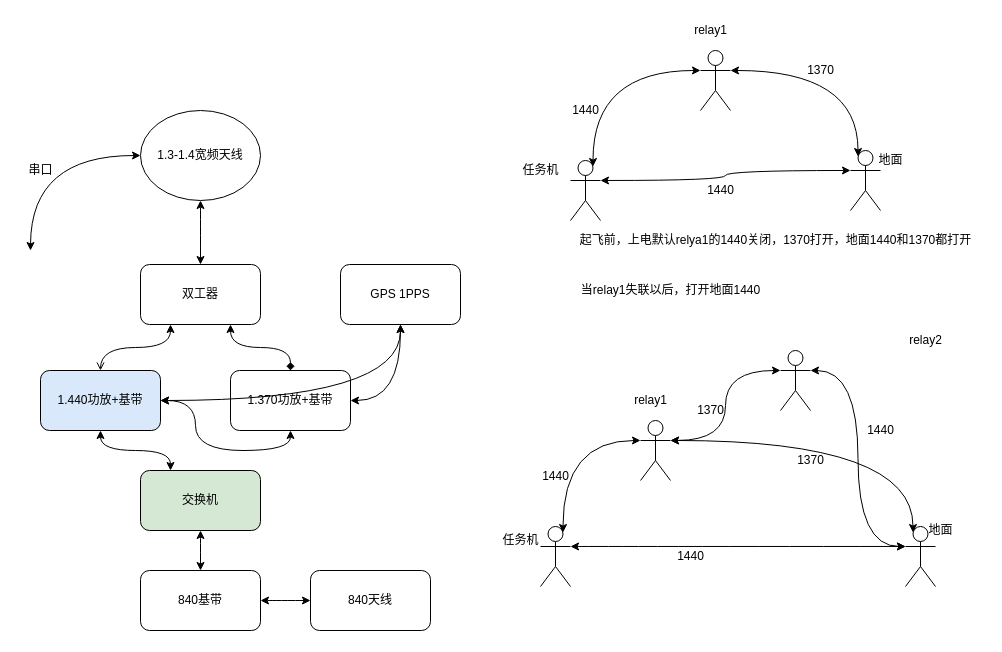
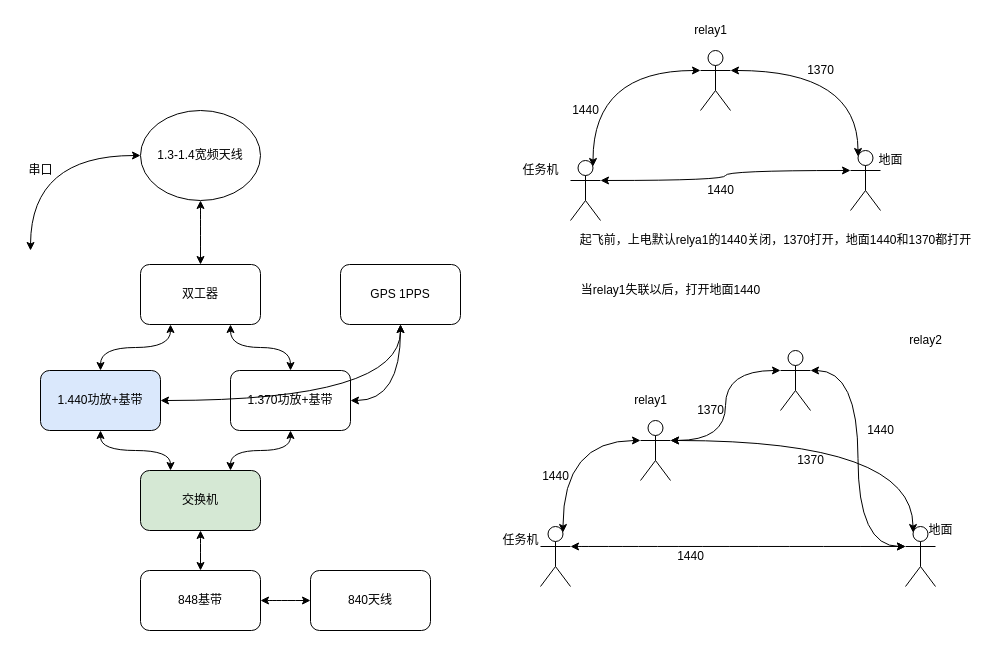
- <mxCell id="2" style="edgeStyle=orthogonalEdgeStyle;orthogonalLoop=1;jettySize=auto;html=1;exitX=0.25;exitY=1;exitDx=0;exitDy=0;entryX=0.5;entryY=0;entryDx=0;entryDy=0;startArrow=classic;startFill=1;curved=1;endArrow=open;" edge="1" parent="1" source="4" target="6"><mxGeometry relative="1" as="geometry" /></mxCell>
+ <mxCell id="2" style="edgeStyle=orthogonalEdgeStyle;orthogonalLoop=1;jettySize=auto;html=1;exitX=0.25;exitY=1;exitDx=0;exitDy=0;entryX=0.5;entryY=0;entryDx=0;entryDy=0;startArrow=classic;startFill=1;curved=1;" edge="1" parent="1" source="4" target="6"><mxGeometry relative="1" as="geometry" /></mxCell>
- <mxCell id="3" style="edgeStyle=orthogonalEdgeStyle;curved=1;orthogonalLoop=1;jettySize=auto;html=1;exitX=0.75;exitY=1;exitDx=0;exitDy=0;entryX=0.5;entryY=0;entryDx=0;entryDy=0;startArrow=classic;startFill=1;endArrow=diamond;" edge="1" parent="1" source="4" target="8"><mxGeometry relative="1" as="geometry" /></mxCell>
+ <mxCell id="3" style="edgeStyle=orthogonalEdgeStyle;curved=1;orthogonalLoop=1;jettySize=auto;html=1;exitX=0.75;exitY=1;exitDx=0;exitDy=0;entryX=0.5;entryY=0;entryDx=0;entryDy=0;startArrow=classic;startFill=1;" edge="1" parent="1" source="4" target="8"><mxGeometry relative="1" as="geometry" /></mxCell>
- <mxCell id="7" style="edgeStyle=orthogonalEdgeStyle;curved=1;orthogonalLoop=1;jettySize=auto;html=1;exitX=0.5;exitY=1;exitDx=0;exitDy=0;startArrow=classic;startFill=1;" edge="1" parent="1" source="8" target="6"><mxGeometry relative="1" as="geometry" /></mxCell>
+ <mxCell id="7" style="edgeStyle=orthogonalEdgeStyle;curved=1;orthogonalLoop=1;jettySize=auto;html=1;exitX=0.5;exitY=1;exitDx=0;exitDy=0;entryX=0.75;entryY=0;entryDx=0;entryDy=0;startArrow=classic;startFill=1;" edge="1" parent="1" source="8" target="10"><mxGeometry relative="1" as="geometry" /></mxCell>
- <mxCell id="15" value="840基带" style="rounded=1;whiteSpace=wrap;html=1;" vertex="1" parent="1"><mxGeometry x="140" y="570" width="120" height="60" as="geometry" /></mxCell>
+ <mxCell id="15" value="848基带" style="rounded=1;whiteSpace=wrap;html=1;" vertex="1" parent="1"><mxGeometry x="140" y="570" width="120" height="60" as="geometry" /></mxCell>
